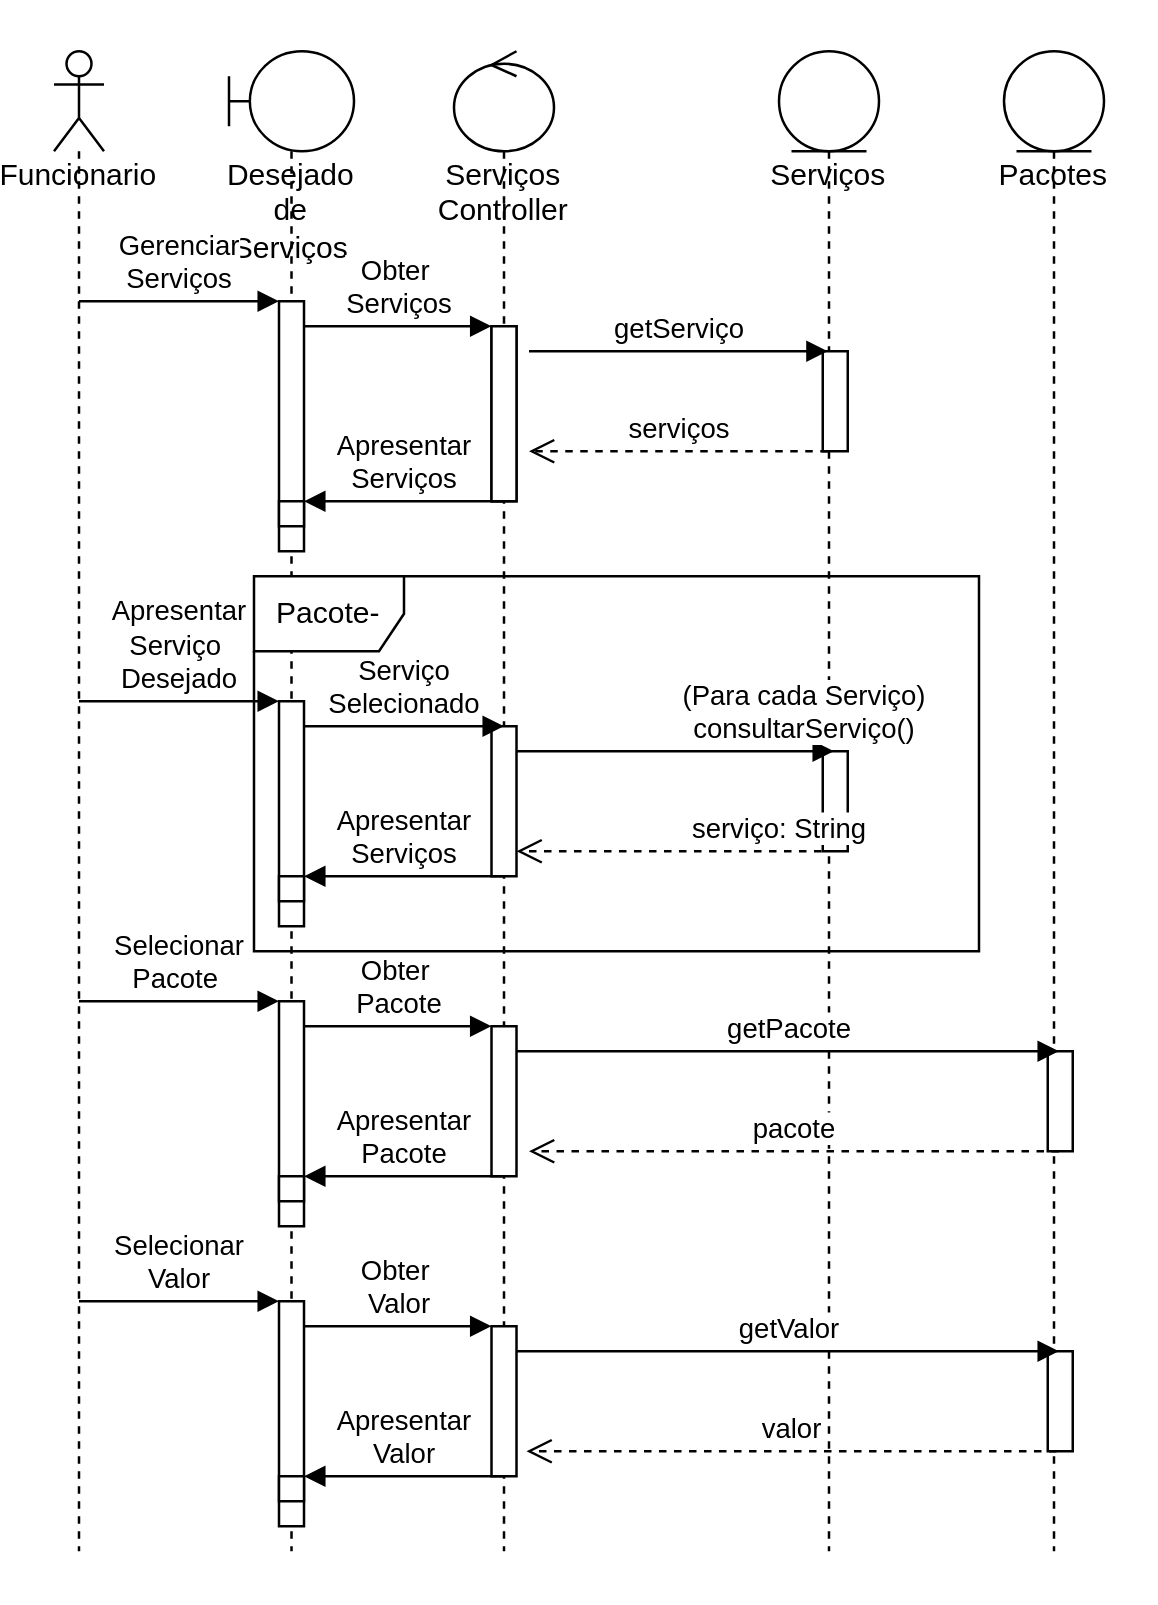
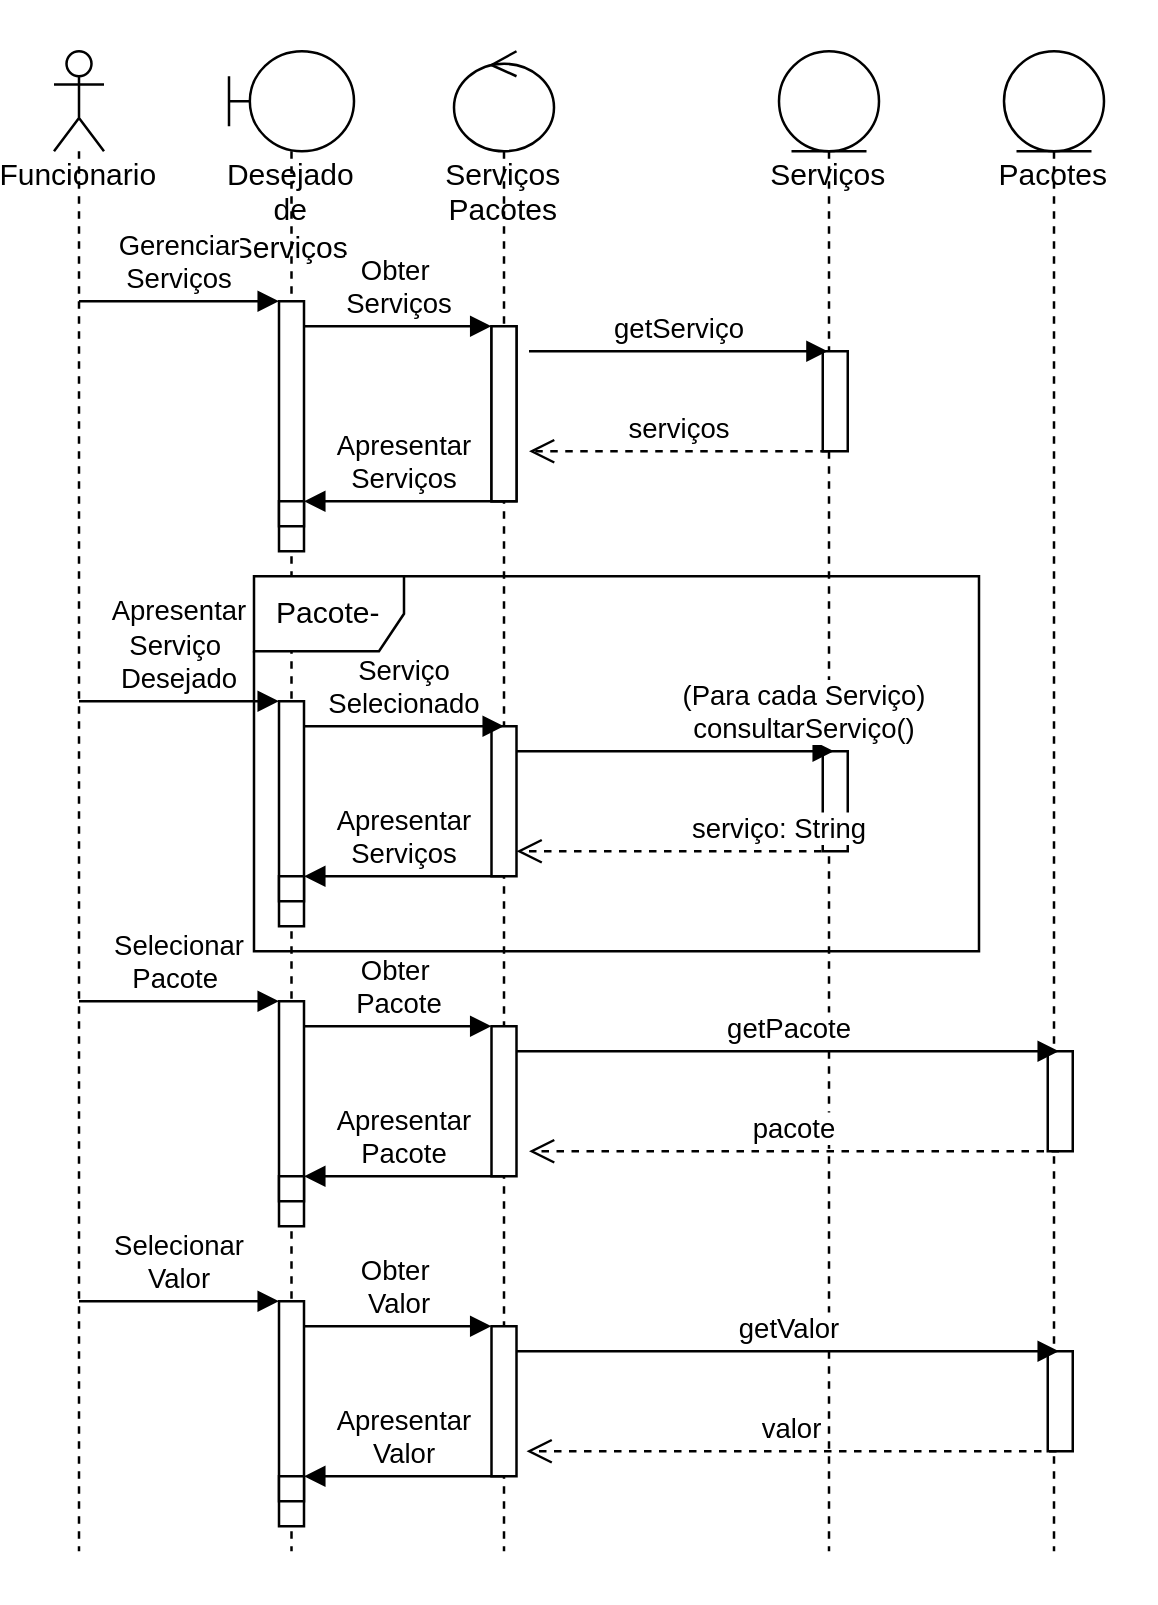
- <mxCell id="9" value="Serviços Controller" style="shape=umlLifeline;participant=umlControl;perimeter=lifelinePerimeter;whiteSpace=wrap;html=1;container=1;collapsible=0;recursiveResize=0;verticalAlign=top;spacingTop=36;outlineConnect=0;" parent="1" vertex="1"><mxGeometry x="180" y="20" width="40" height="600" as="geometry" /></mxCell>
+ <mxCell id="9" value="Serviços Pacotes" style="shape=umlLifeline;participant=umlControl;perimeter=lifelinePerimeter;whiteSpace=wrap;html=1;container=1;collapsible=0;recursiveResize=0;verticalAlign=top;spacingTop=36;outlineConnect=0;" parent="1" vertex="1"><mxGeometry x="180" y="20" width="40" height="600" as="geometry" /></mxCell>
